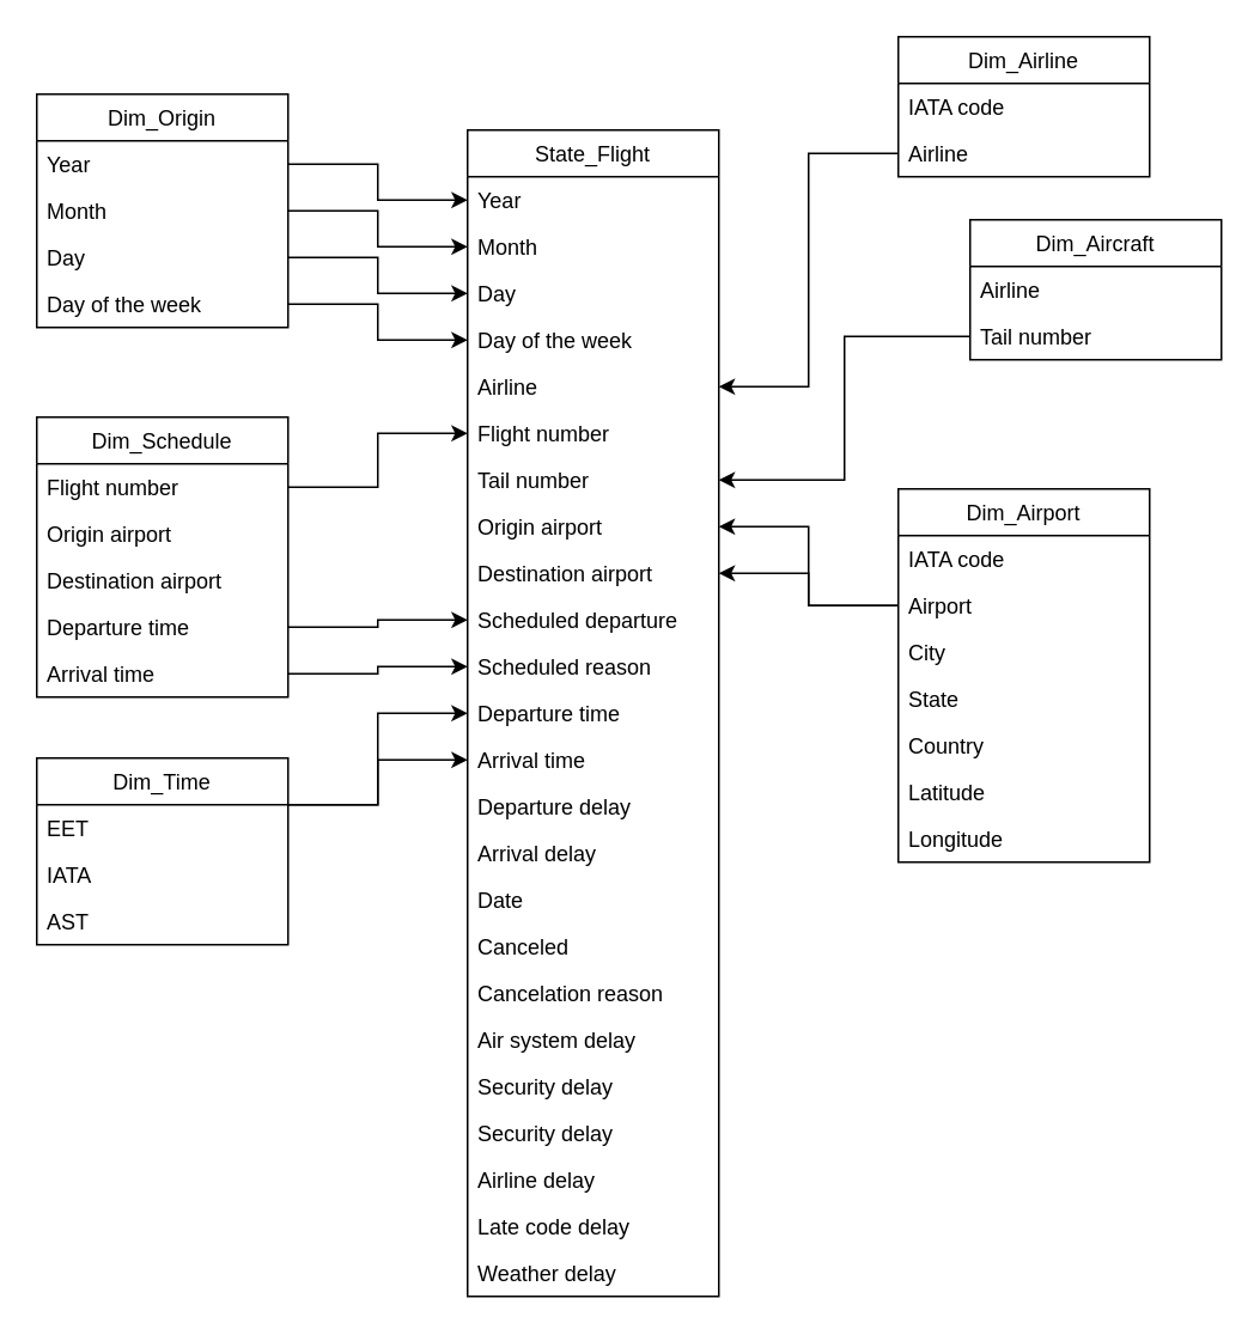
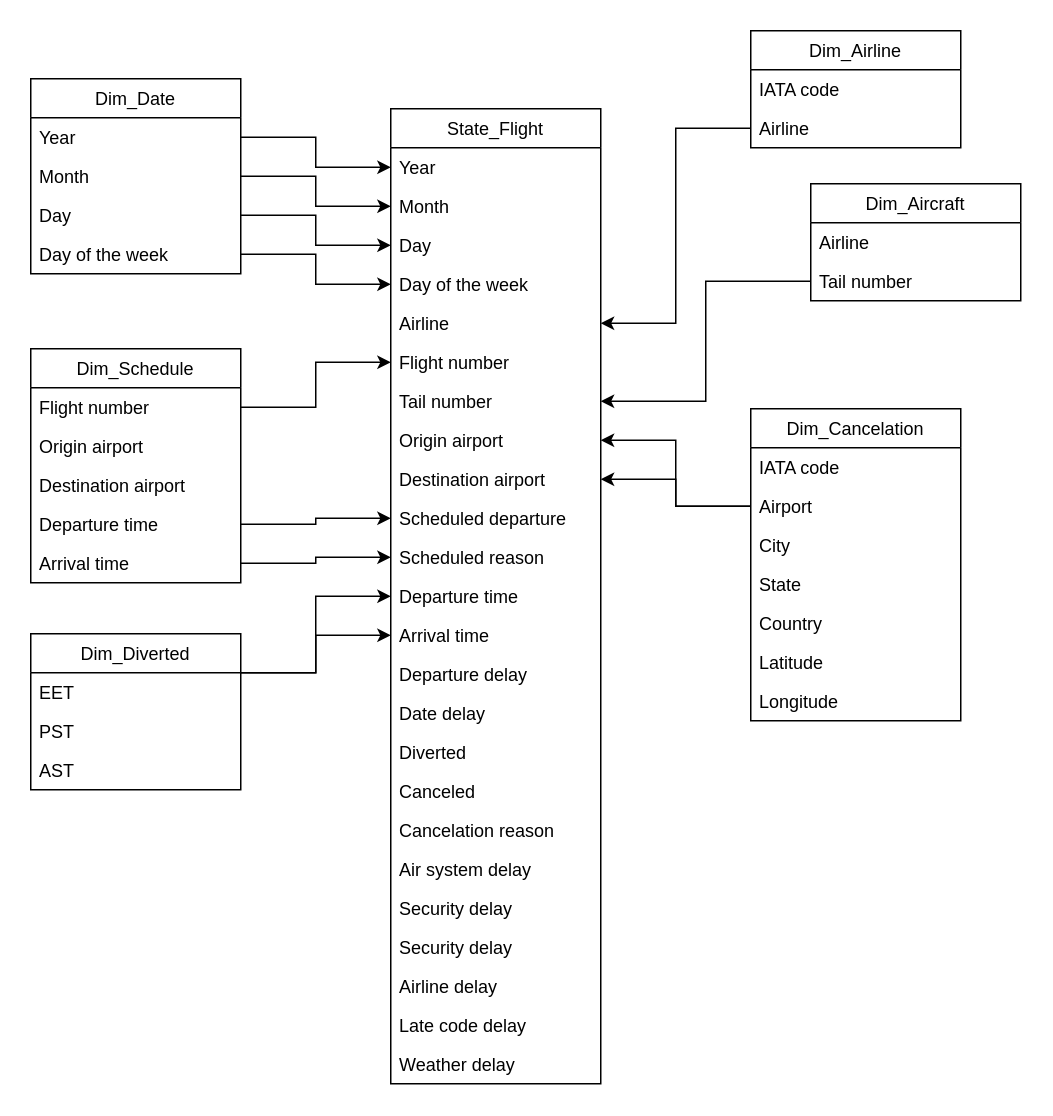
- <mxCell id="38" value="Dim_Origin" style="swimlane;fontStyle=0;childLayout=stackLayout;horizontal=1;startSize=26;horizontalStack=0;resizeParent=1;resizeParentMax=0;resizeLast=0;collapsible=1;marginBottom=0;" vertex="1" parent="1"><mxGeometry x="20" y="52" width="140" height="130" as="geometry" /></mxCell>
+ <mxCell id="38" value="Dim_Date" style="swimlane;fontStyle=0;childLayout=stackLayout;horizontal=1;startSize=26;horizontalStack=0;resizeParent=1;resizeParentMax=0;resizeLast=0;collapsible=1;marginBottom=0;" vertex="1" parent="1"><mxGeometry x="20" y="52" width="140" height="130" as="geometry" /></mxCell>
- <mxCell id="5" value="Dim_Airport" style="swimlane;fontStyle=0;childLayout=stackLayout;horizontal=1;startSize=26;horizontalStack=0;resizeParent=1;resizeParentMax=0;resizeLast=0;collapsible=1;marginBottom=0;" vertex="1" parent="1"><mxGeometry x="500" y="272" width="140" height="208" as="geometry" /></mxCell>
+ <mxCell id="5" value="Dim_Cancelation" style="swimlane;fontStyle=0;childLayout=stackLayout;horizontal=1;startSize=26;horizontalStack=0;resizeParent=1;resizeParentMax=0;resizeLast=0;collapsible=1;marginBottom=0;" vertex="1" parent="1"><mxGeometry x="500" y="272" width="140" height="208" as="geometry" /></mxCell>
- <mxCell id="65" value="Dim_Time" style="swimlane;fontStyle=0;childLayout=stackLayout;horizontal=1;startSize=26;horizontalStack=0;resizeParent=1;resizeParentMax=0;resizeLast=0;collapsible=1;marginBottom=0;" vertex="1" parent="1"><mxGeometry x="20" y="422" width="140" height="104" as="geometry" /></mxCell>
+ <mxCell id="65" value="Dim_Diverted" style="swimlane;fontStyle=0;childLayout=stackLayout;horizontal=1;startSize=26;horizontalStack=0;resizeParent=1;resizeParentMax=0;resizeLast=0;collapsible=1;marginBottom=0;" vertex="1" parent="1"><mxGeometry x="20" y="422" width="140" height="104" as="geometry" /></mxCell>
- <mxCell id="28" value="Arrival delay" style="text;strokeColor=none;fillColor=none;align=left;verticalAlign=top;spacingLeft=4;spacingRight=4;overflow=hidden;rotatable=0;points=[[0,0.5],[1,0.5]];portConstraint=eastwest;" vertex="1" parent="13"><mxGeometry y="390" width="140" height="26" as="geometry" /></mxCell>
+ <mxCell id="28" value="Date delay" style="text;strokeColor=none;fillColor=none;align=left;verticalAlign=top;spacingLeft=4;spacingRight=4;overflow=hidden;rotatable=0;points=[[0,0.5],[1,0.5]];portConstraint=eastwest;" vertex="1" parent="13"><mxGeometry y="390" width="140" height="26" as="geometry" /></mxCell>
- <mxCell id="67" value="IATA" style="text;strokeColor=none;fillColor=none;align=left;verticalAlign=top;spacingLeft=4;spacingRight=4;overflow=hidden;rotatable=0;points=[[0,0.5],[1,0.5]];portConstraint=eastwest;" vertex="1" parent="65"><mxGeometry y="52" width="140" height="26" as="geometry" /></mxCell>
+ <mxCell id="67" value="PST" style="text;strokeColor=none;fillColor=none;align=left;verticalAlign=top;spacingLeft=4;spacingRight=4;overflow=hidden;rotatable=0;points=[[0,0.5],[1,0.5]];portConstraint=eastwest;" vertex="1" parent="65"><mxGeometry y="52" width="140" height="26" as="geometry" /></mxCell>
- <mxCell id="29" value="Date" style="text;strokeColor=none;fillColor=none;align=left;verticalAlign=top;spacingLeft=4;spacingRight=4;overflow=hidden;rotatable=0;points=[[0,0.5],[1,0.5]];portConstraint=eastwest;" vertex="1" parent="13"><mxGeometry y="416" width="140" height="26" as="geometry" /></mxCell>
+ <mxCell id="29" value="Diverted" style="text;strokeColor=none;fillColor=none;align=left;verticalAlign=top;spacingLeft=4;spacingRight=4;overflow=hidden;rotatable=0;points=[[0,0.5],[1,0.5]];portConstraint=eastwest;" vertex="1" parent="13"><mxGeometry y="416" width="140" height="26" as="geometry" /></mxCell>
